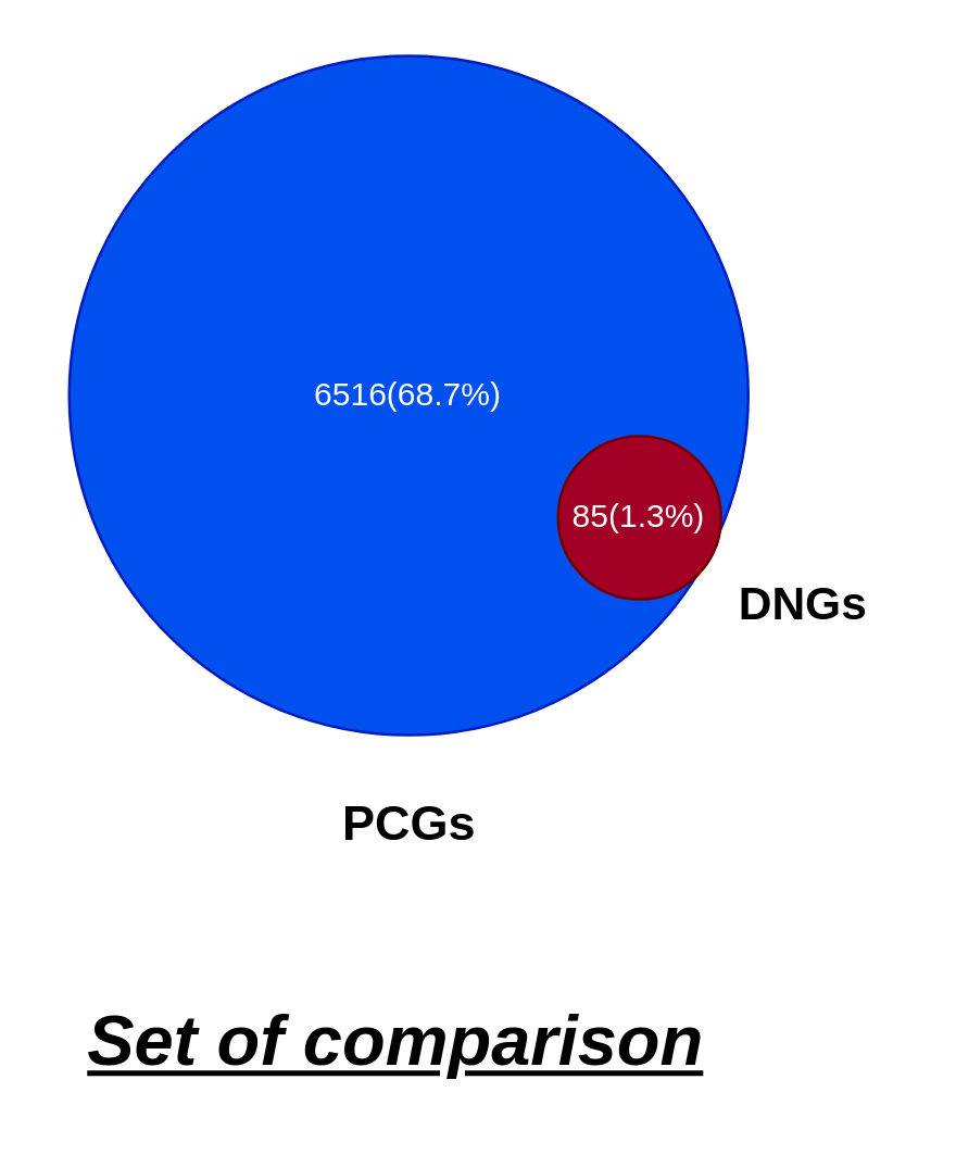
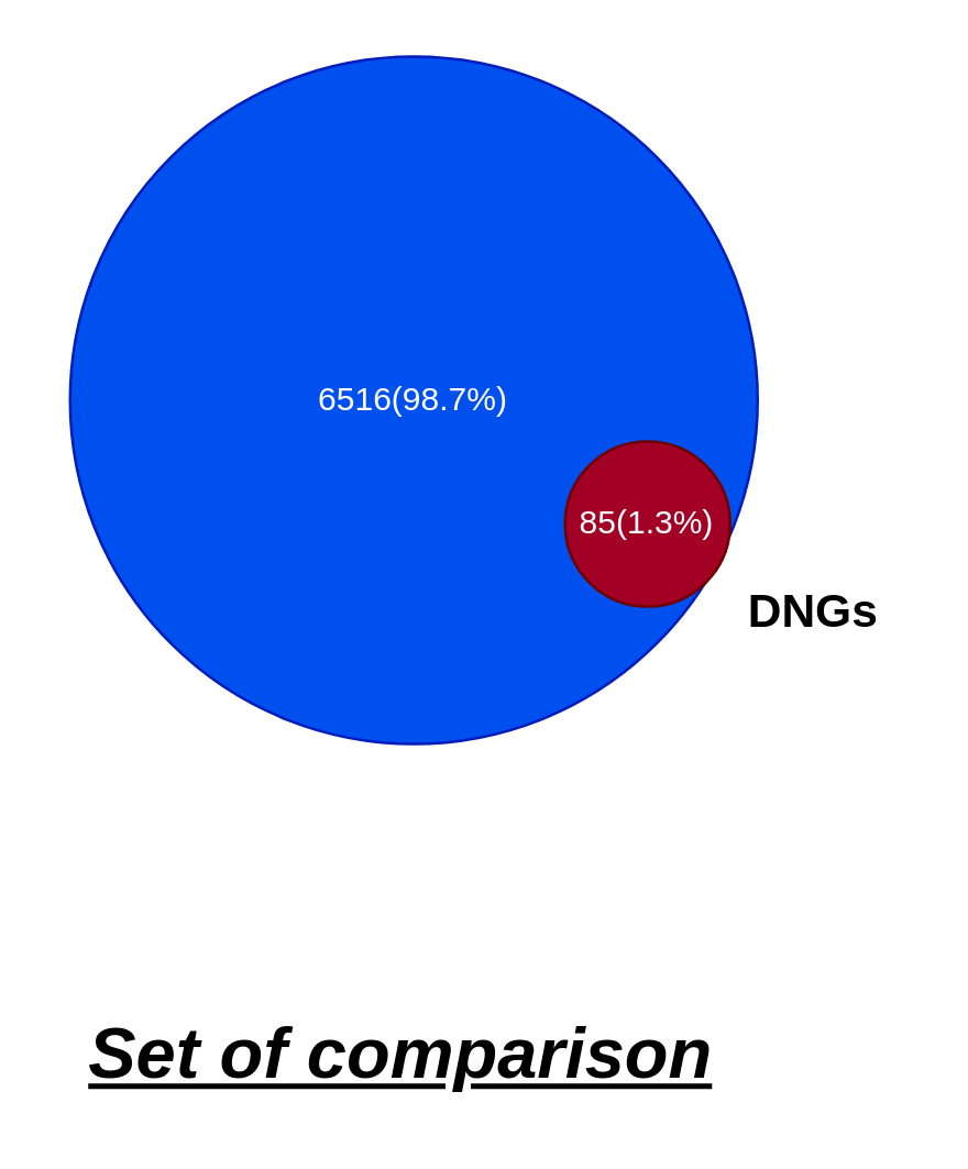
- <mxCell id="2" value="6516(68.7%)" style="ellipse;whiteSpace=wrap;html=1;aspect=fixed;fillColor=#0050ef;strokeColor=#001DBC;fontColor=#ffffff;" vertex="1" parent="1"><mxGeometry x="25" y="20" width="250" height="250" as="geometry" /></mxCell>
+ <mxCell id="2" value="6516(98.7%)" style="ellipse;whiteSpace=wrap;html=1;aspect=fixed;fillColor=#0050ef;strokeColor=#001DBC;fontColor=#ffffff;" vertex="1" parent="1"><mxGeometry x="25" y="20" width="250" height="250" as="geometry" /></mxCell>
- <mxCell id="4" value="&lt;font style=&quot;font-size: 18px;&quot;&gt;&lt;b&gt;PCGs&lt;/b&gt;&lt;/font&gt;" style="text;html=1;align=center;verticalAlign=middle;resizable=0;points=[];autosize=1;strokeColor=none;fillColor=none;" vertex="1" parent="1"><mxGeometry x="115" y="283" width="70" height="40" as="geometry" /></mxCell>
